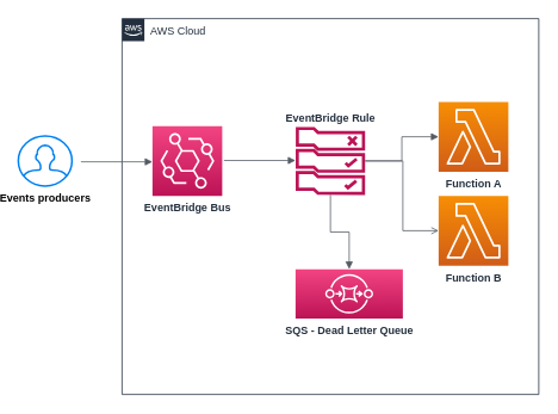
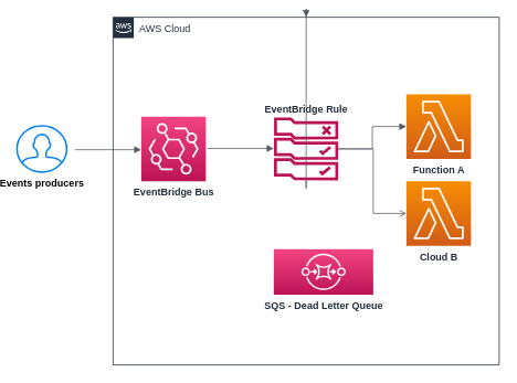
- <mxCell id="13" value="" style="edgeStyle=orthogonalEdgeStyle;html=1;endArrow=block;elbow=vertical;startArrow=none;endFill=1;strokeColor=#545B64;rounded=0;" edge="1" parent="1" source="3" target="5"><mxGeometry width="100" relative="1" as="geometry"><mxPoint x="260" y="188.5" as="sourcePoint" /><mxPoint x="340" y="188.5" as="targetPoint" /></mxGeometry></mxCell>
+ <mxCell id="13" value="" style="edgeStyle=orthogonalEdgeStyle;html=1;endArrow=block;elbow=vertical;startArrow=none;endFill=1;strokeColor=#545B64;rounded=0;" edge="1" parent="1" source="3" target="7"><mxGeometry width="100" relative="1" as="geometry"><mxPoint x="260" y="188.5" as="sourcePoint" /><mxPoint x="340" y="188.5" as="targetPoint" /></mxGeometry></mxCell>
- <mxCell id="6" value="&lt;b&gt;Function B&lt;/b&gt;" style="outlineConnect=0;fontColor=#232F3E;gradientColor=#F78E04;gradientDirection=north;fillColor=#D05C17;strokeColor=#ffffff;dashed=0;verticalLabelPosition=bottom;verticalAlign=top;align=center;html=1;fontSize=12;fontStyle=0;aspect=fixed;shape=mxgraph.aws4.resourceIcon;resIcon=mxgraph.aws4.lambda;" vertex="1" parent="1"><mxGeometry x="490" y="218" width="78" height="78" as="geometry" /></mxCell>
+ <mxCell id="6" value="&lt;b&gt;Cloud B&lt;/b&gt;" style="outlineConnect=0;fontColor=#232F3E;gradientColor=#F78E04;gradientDirection=north;fillColor=#D05C17;strokeColor=#ffffff;dashed=0;verticalLabelPosition=bottom;verticalAlign=top;align=center;html=1;fontSize=12;fontStyle=0;aspect=fixed;shape=mxgraph.aws4.resourceIcon;resIcon=mxgraph.aws4.lambda;" vertex="1" parent="1"><mxGeometry x="490" y="218" width="78" height="78" as="geometry" /></mxCell>
